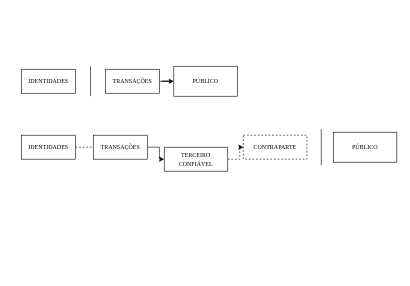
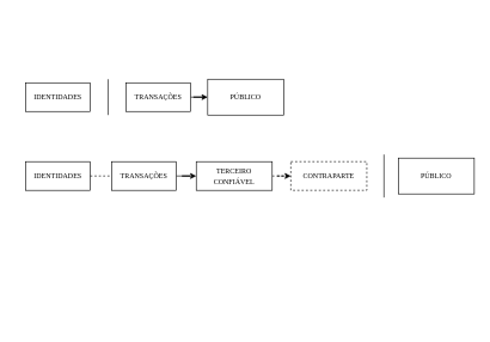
- <mxCell id="13" value="&lt;font style=&quot;font-size: 10px&quot; face=&quot;Times New Roman&quot;&gt;TERCEIRO&lt;br&gt;CONFIÁVEL&lt;br&gt;&lt;/font&gt;" style="rounded=0;whiteSpace=wrap;html=1;" vertex="1" parent="1"><mxGeometry x="273" y="245" width="106" height="40" as="geometry" /></mxCell>
+ <mxCell id="13" value="&lt;font style=&quot;font-size: 10px&quot; face=&quot;Times New Roman&quot;&gt;TERCEIRO&lt;br&gt;CONFIÁVEL&lt;br&gt;&lt;/font&gt;" style="rounded=0;whiteSpace=wrap;html=1;" vertex="1" parent="1"><mxGeometry x="273" y="225" width="106" height="40" as="geometry" /></mxCell>
